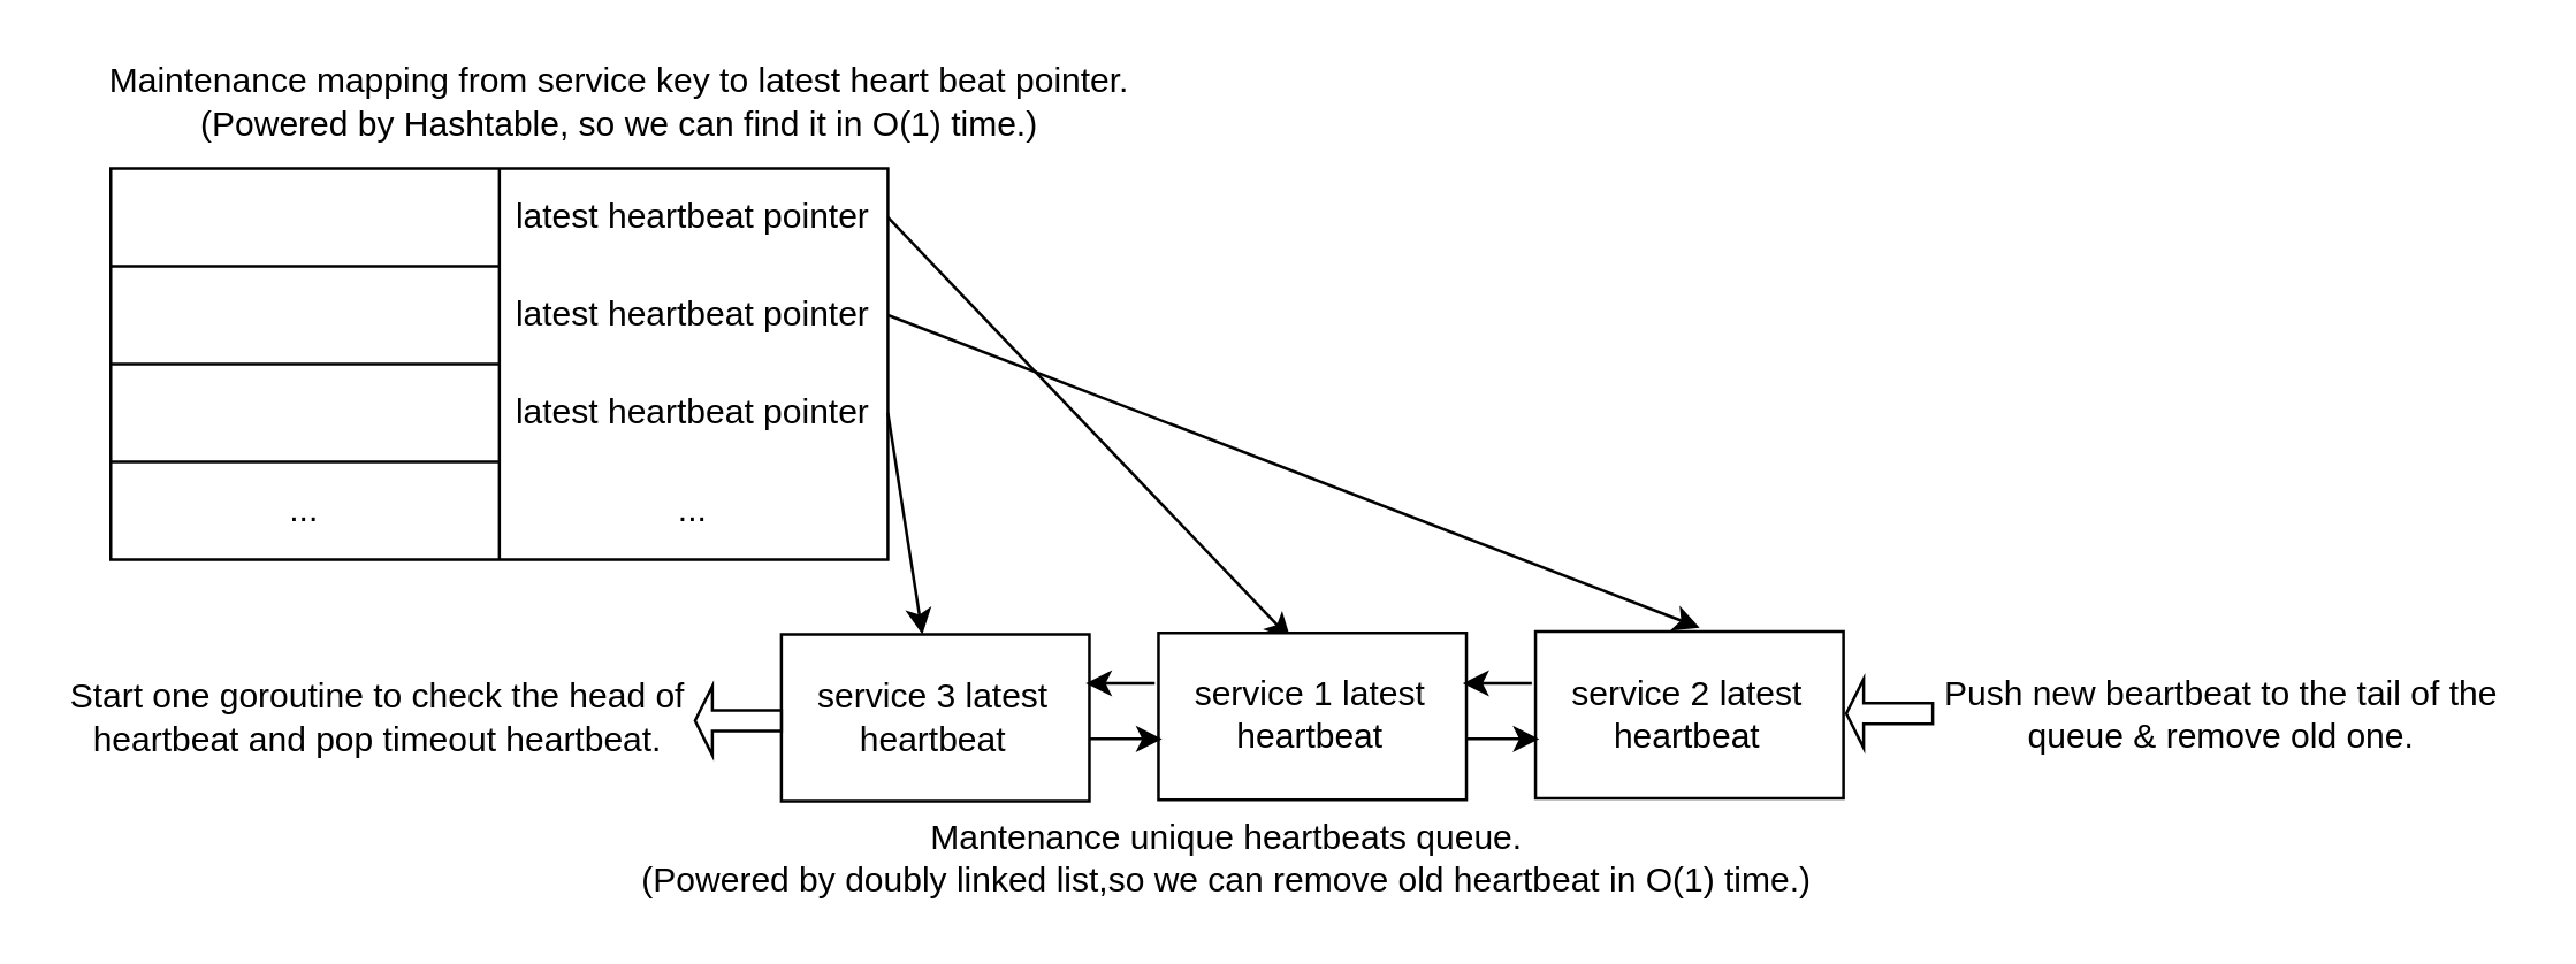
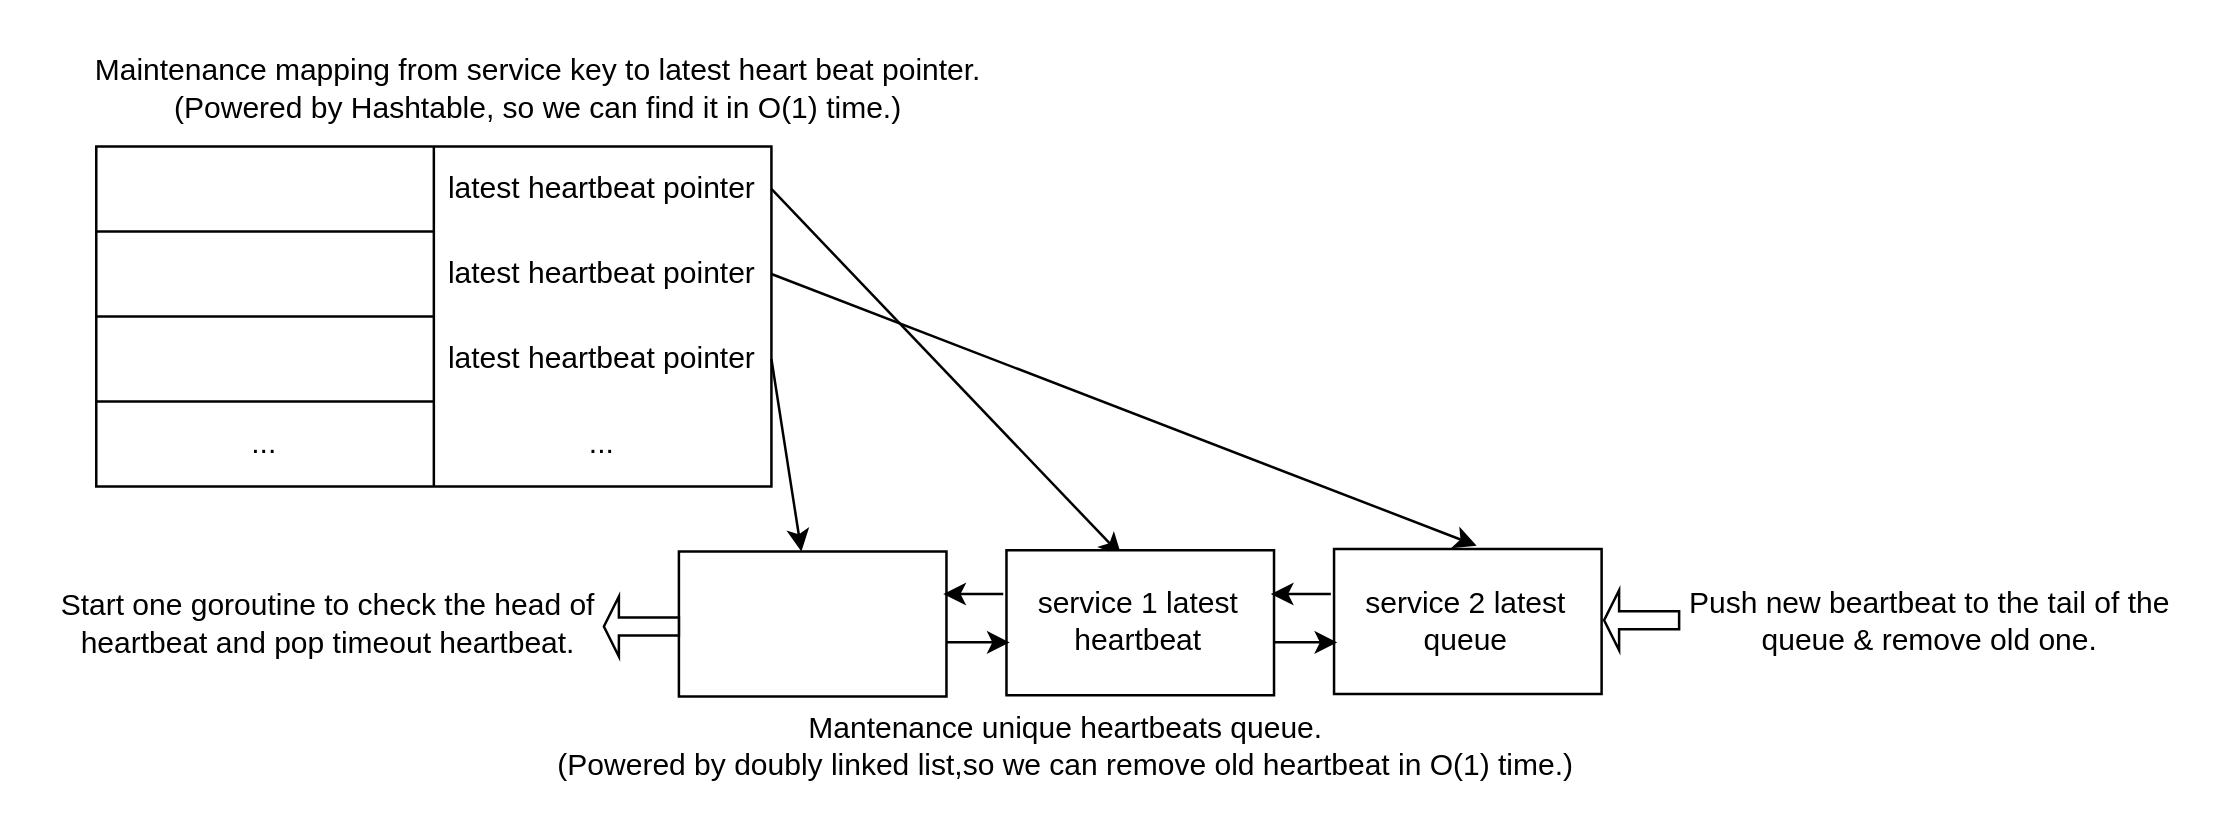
- <mxCell id="25" value="service 2 latest heartbeat" style="text;html=1;strokeColor=none;fillColor=none;align=center;verticalAlign=middle;whiteSpace=wrap;rounded=0;" parent="1" vertex="1"><mxGeometry x="541" y="225" width="90" height="45" as="geometry" /></mxCell>
+ <mxCell id="25" value="service 2 latest queue" style="text;html=1;strokeColor=none;fillColor=none;align=center;verticalAlign=middle;whiteSpace=wrap;rounded=0;" parent="1" vertex="1"><mxGeometry x="541" y="225" width="90" height="45" as="geometry" /></mxCell>
- <mxCell id="21" value="service 3 latest heartbeat" style="text;html=1;strokeColor=none;fillColor=none;align=center;verticalAlign=middle;whiteSpace=wrap;rounded=0;" parent="1" vertex="1"><mxGeometry x="279" y="226" width="90" height="45" as="geometry" /></mxCell>
